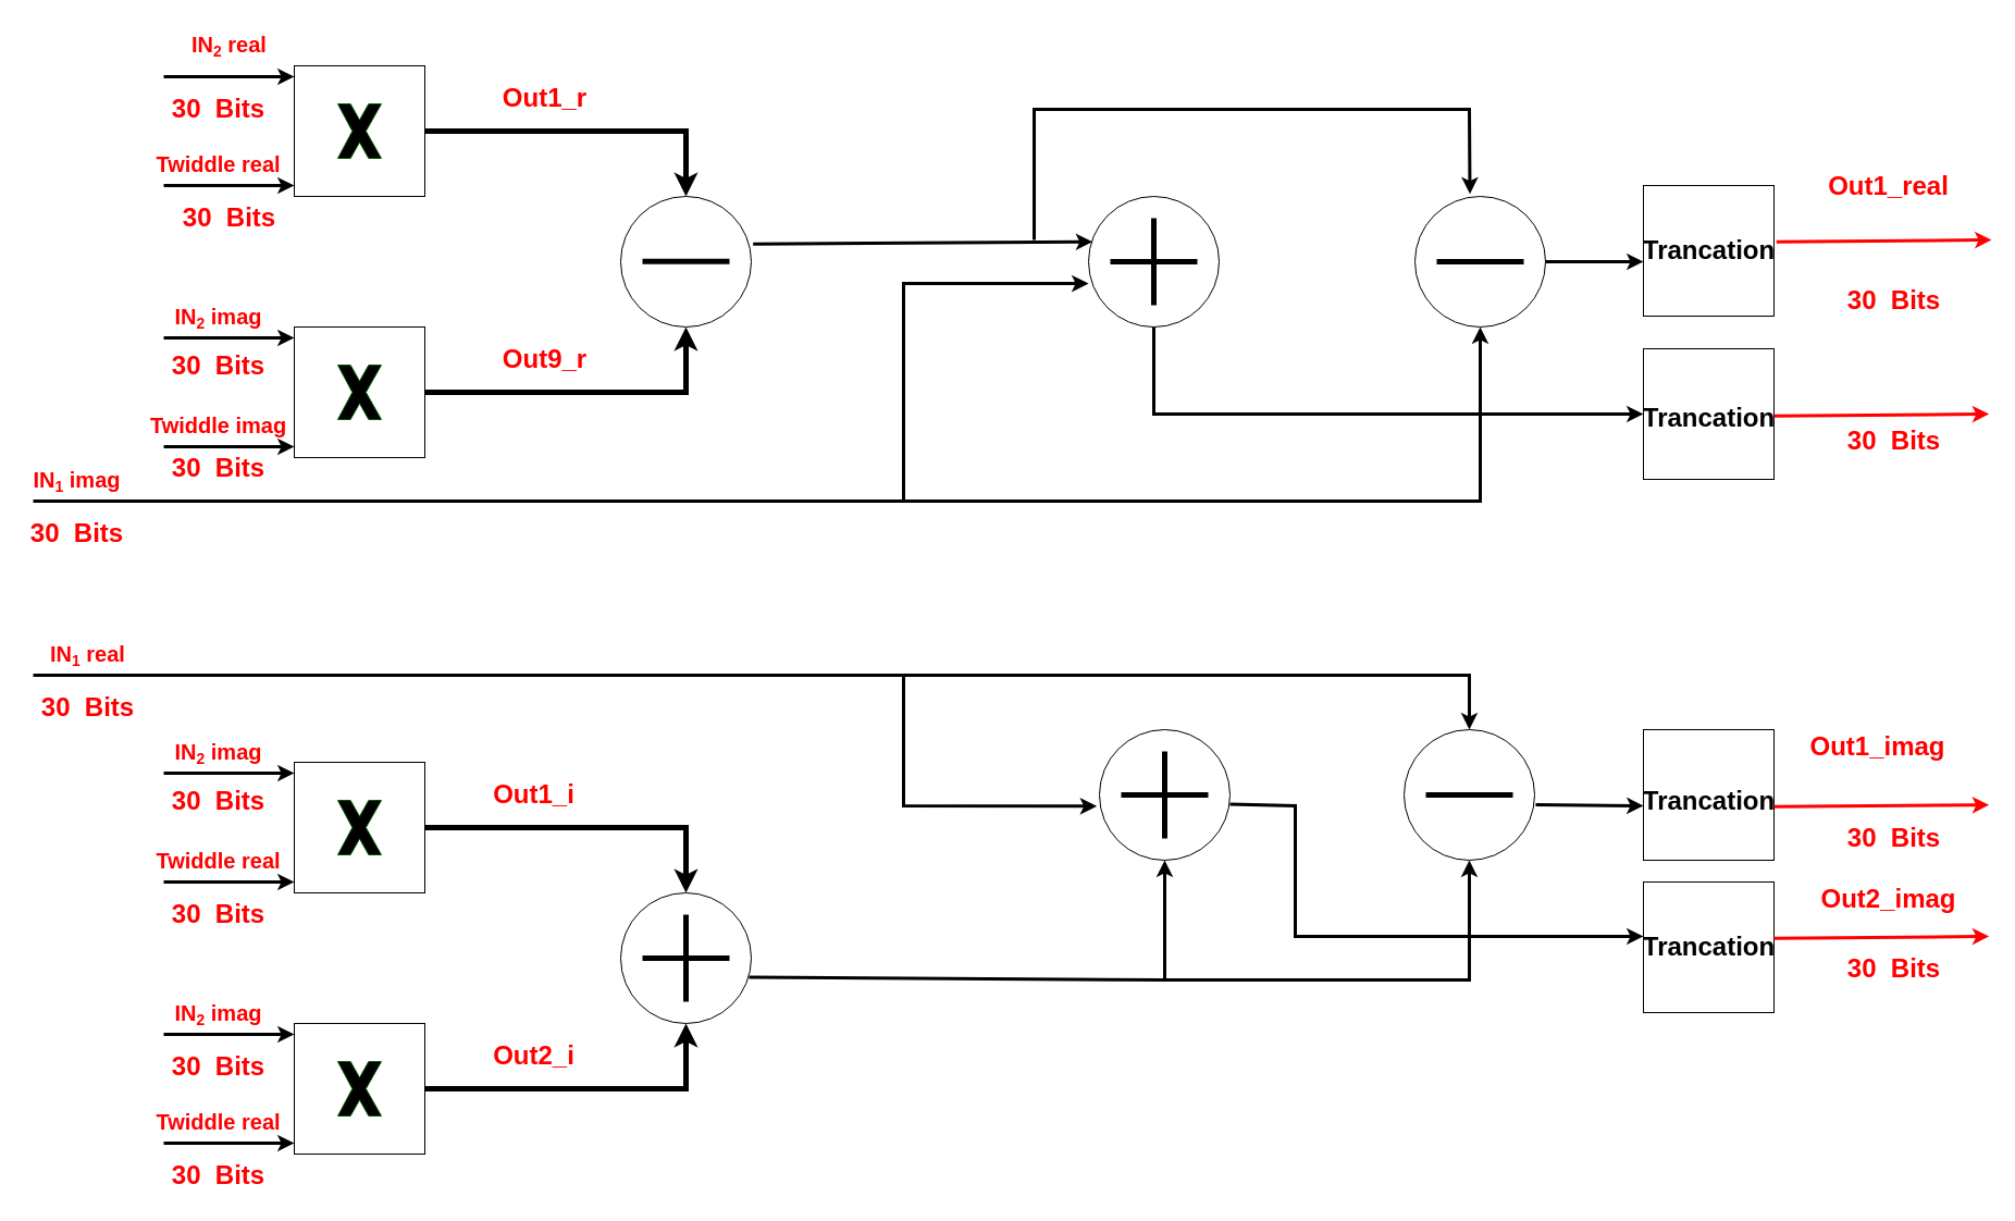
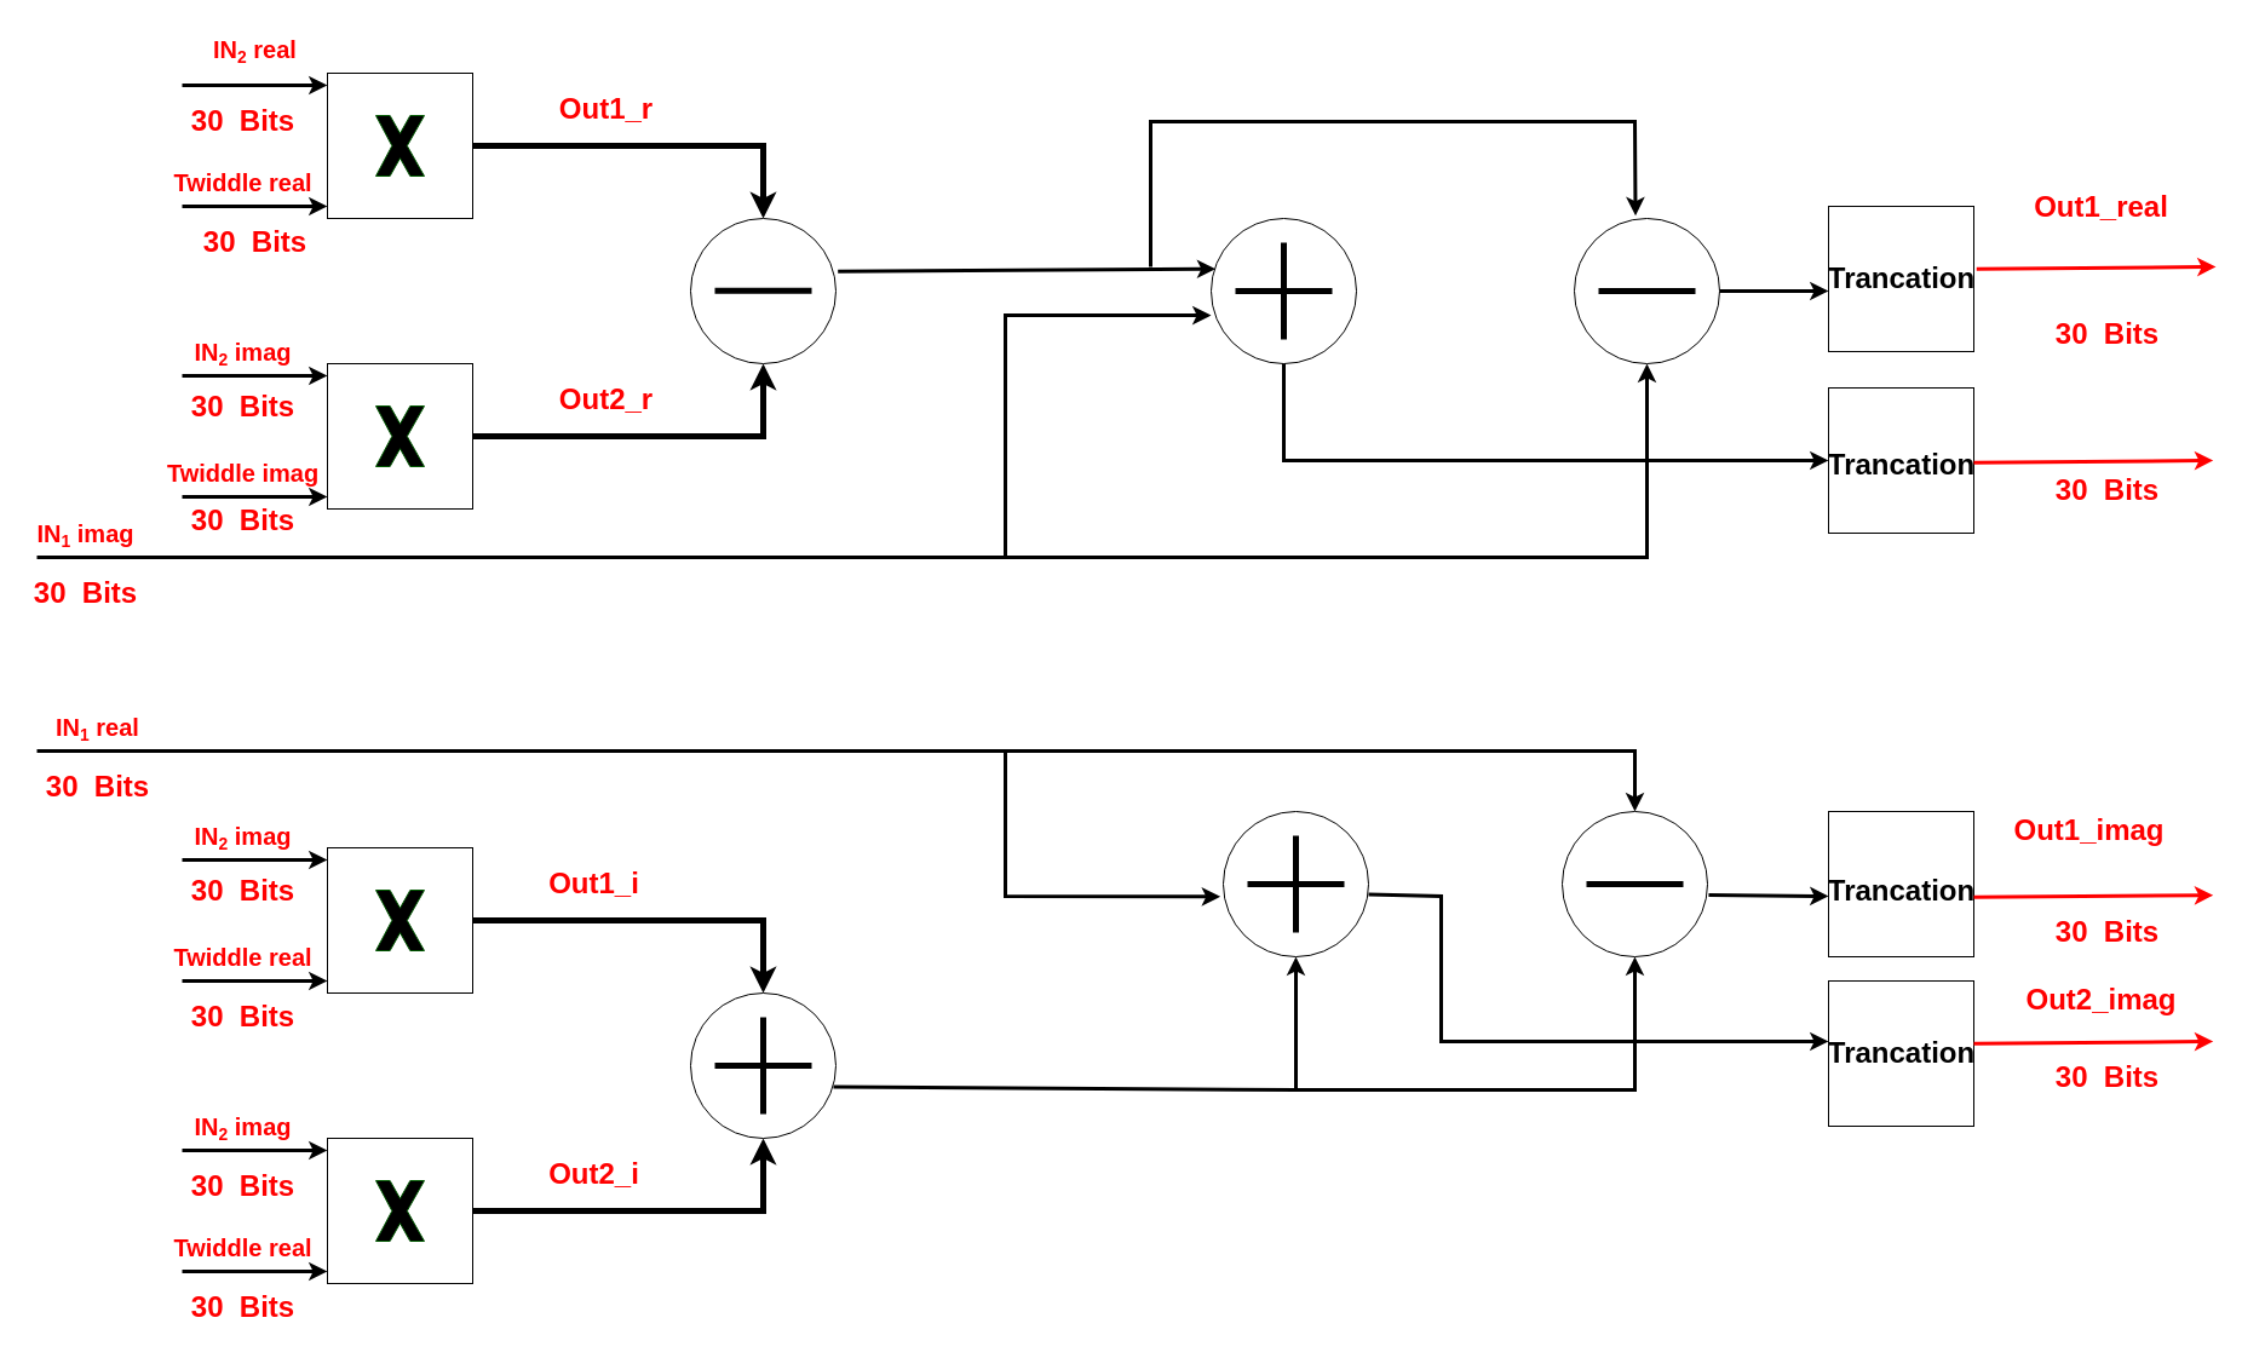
- <mxCell id="57" value="Out9_r" style="text;strokeColor=none;fillColor=none;html=1;fontSize=24;fontStyle=1;verticalAlign=middle;align=center;fontColor=#FF0000;" parent="1" vertex="1"><mxGeometry x="450" y="310" width="100" height="40" as="geometry" /></mxCell>
+ <mxCell id="57" value="Out2_r" style="text;strokeColor=none;fillColor=none;html=1;fontSize=24;fontStyle=1;verticalAlign=middle;align=center;fontColor=#FF0000;" parent="1" vertex="1"><mxGeometry x="450" y="310" width="100" height="40" as="geometry" /></mxCell>
